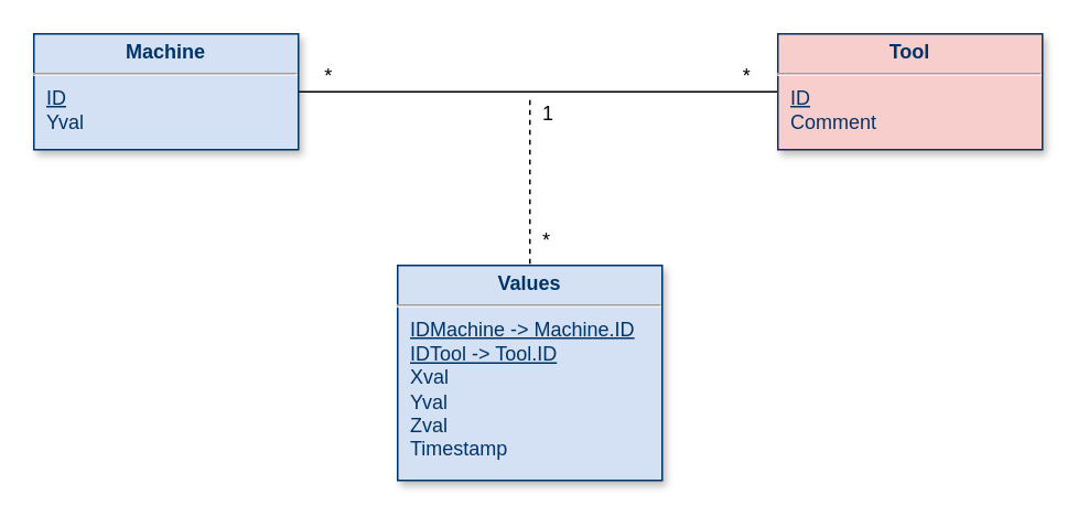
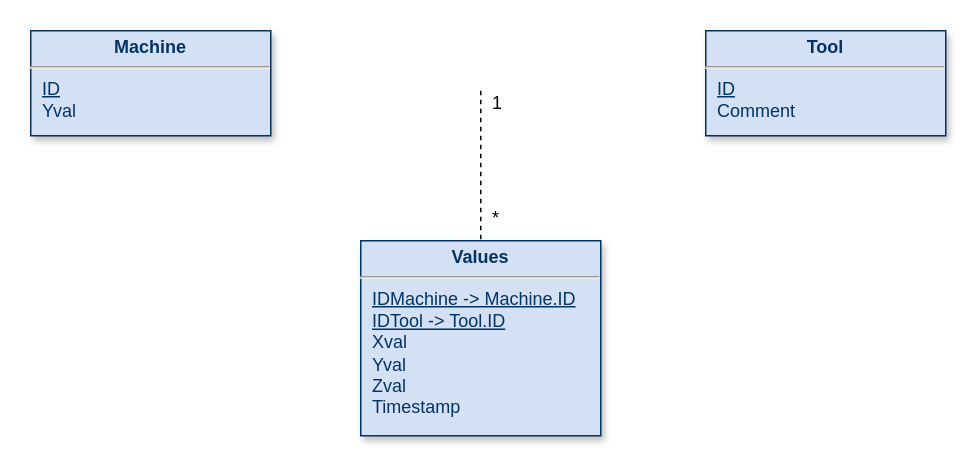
- <mxCell id="2" value="" style="edgeStyle=orthogonalEdgeStyle;orthogonalLoop=1;jettySize=auto;html=1;endArrow=none;endFill=0;strokeColor=#000000;rounded=0;jumpStyle=gap;shadow=0;comic=0;" edge="1" parent="1" source="5" target="6"><mxGeometry relative="1" as="geometry" /></mxCell>
- <mxCell id="3" value="*" style="text;resizable=0;points=[];align=center;verticalAlign=bottom;labelBackgroundColor=#ffffff;" vertex="1" connectable="0" parent="2"><mxGeometry x="-0.876" y="1" relative="1" as="geometry"><mxPoint as="offset" /></mxGeometry></mxCell>
- <mxCell id="4" value="*" style="text;resizable=0;points=[];align=center;verticalAlign=bottom;labelBackgroundColor=#ffffff;" vertex="1" connectable="0" parent="2"><mxGeometry x="0.87" y="1" relative="1" as="geometry"><mxPoint as="offset" /></mxGeometry></mxCell>
- <mxCell id="6" value="&lt;p style=&quot;margin: 4px 0px 0px ; text-align: center&quot;&gt;&lt;strong&gt;Tool&lt;/strong&gt;&lt;/p&gt;&lt;hr&gt;&lt;p style=&quot;margin: 0px ; margin-left: 8px&quot;&gt;&lt;u&gt;ID&lt;/u&gt;&lt;/p&gt;&lt;p style=&quot;margin: 0px ; margin-left: 8px&quot;&gt;Comment&lt;br&gt;&lt;/p&gt;" style="verticalAlign=top;align=left;overflow=fill;fontSize=12;fontFamily=Helvetica;html=1;strokeColor=#003366;shadow=1;fillColor=#f8cecc;fontColor=#003366;" vertex="1" parent="1"><mxGeometry x="470" y="20" width="160" height="70" as="geometry" /></mxCell>
+ <mxCell id="6" value="&lt;p style=&quot;margin: 4px 0px 0px ; text-align: center&quot;&gt;&lt;strong&gt;Tool&lt;/strong&gt;&lt;/p&gt;&lt;hr&gt;&lt;p style=&quot;margin: 0px ; margin-left: 8px&quot;&gt;&lt;u&gt;ID&lt;/u&gt;&lt;/p&gt;&lt;p style=&quot;margin: 0px ; margin-left: 8px&quot;&gt;Comment&lt;br&gt;&lt;/p&gt;" style="verticalAlign=top;align=left;overflow=fill;fontSize=12;fontFamily=Helvetica;html=1;strokeColor=#003366;shadow=1;fillColor=#D4E1F5;fontColor=#003366" vertex="1" parent="1"><mxGeometry x="470" y="20" width="160" height="70" as="geometry" /></mxCell>
